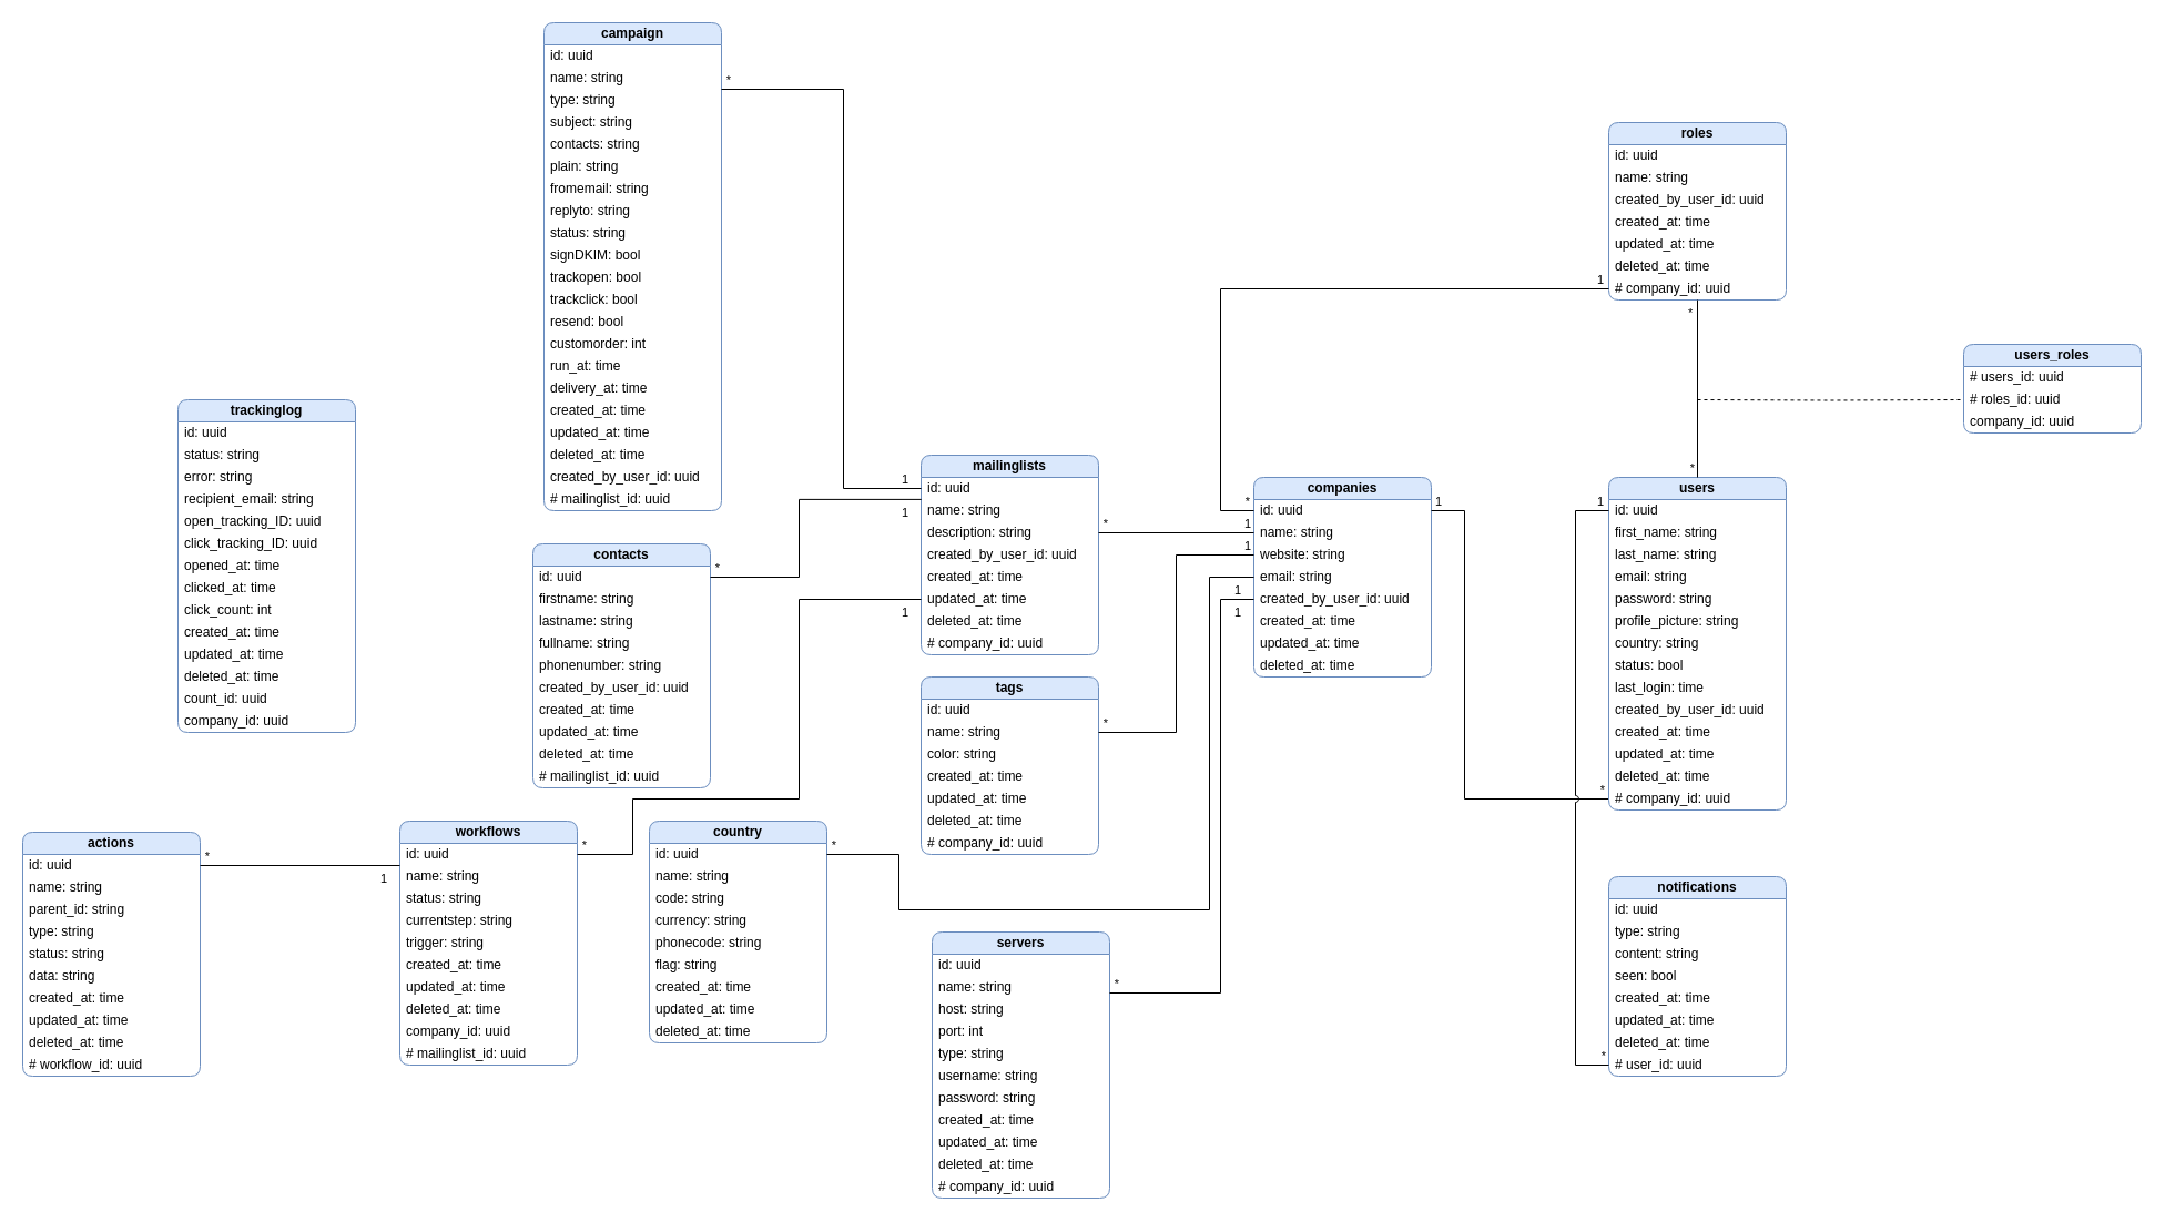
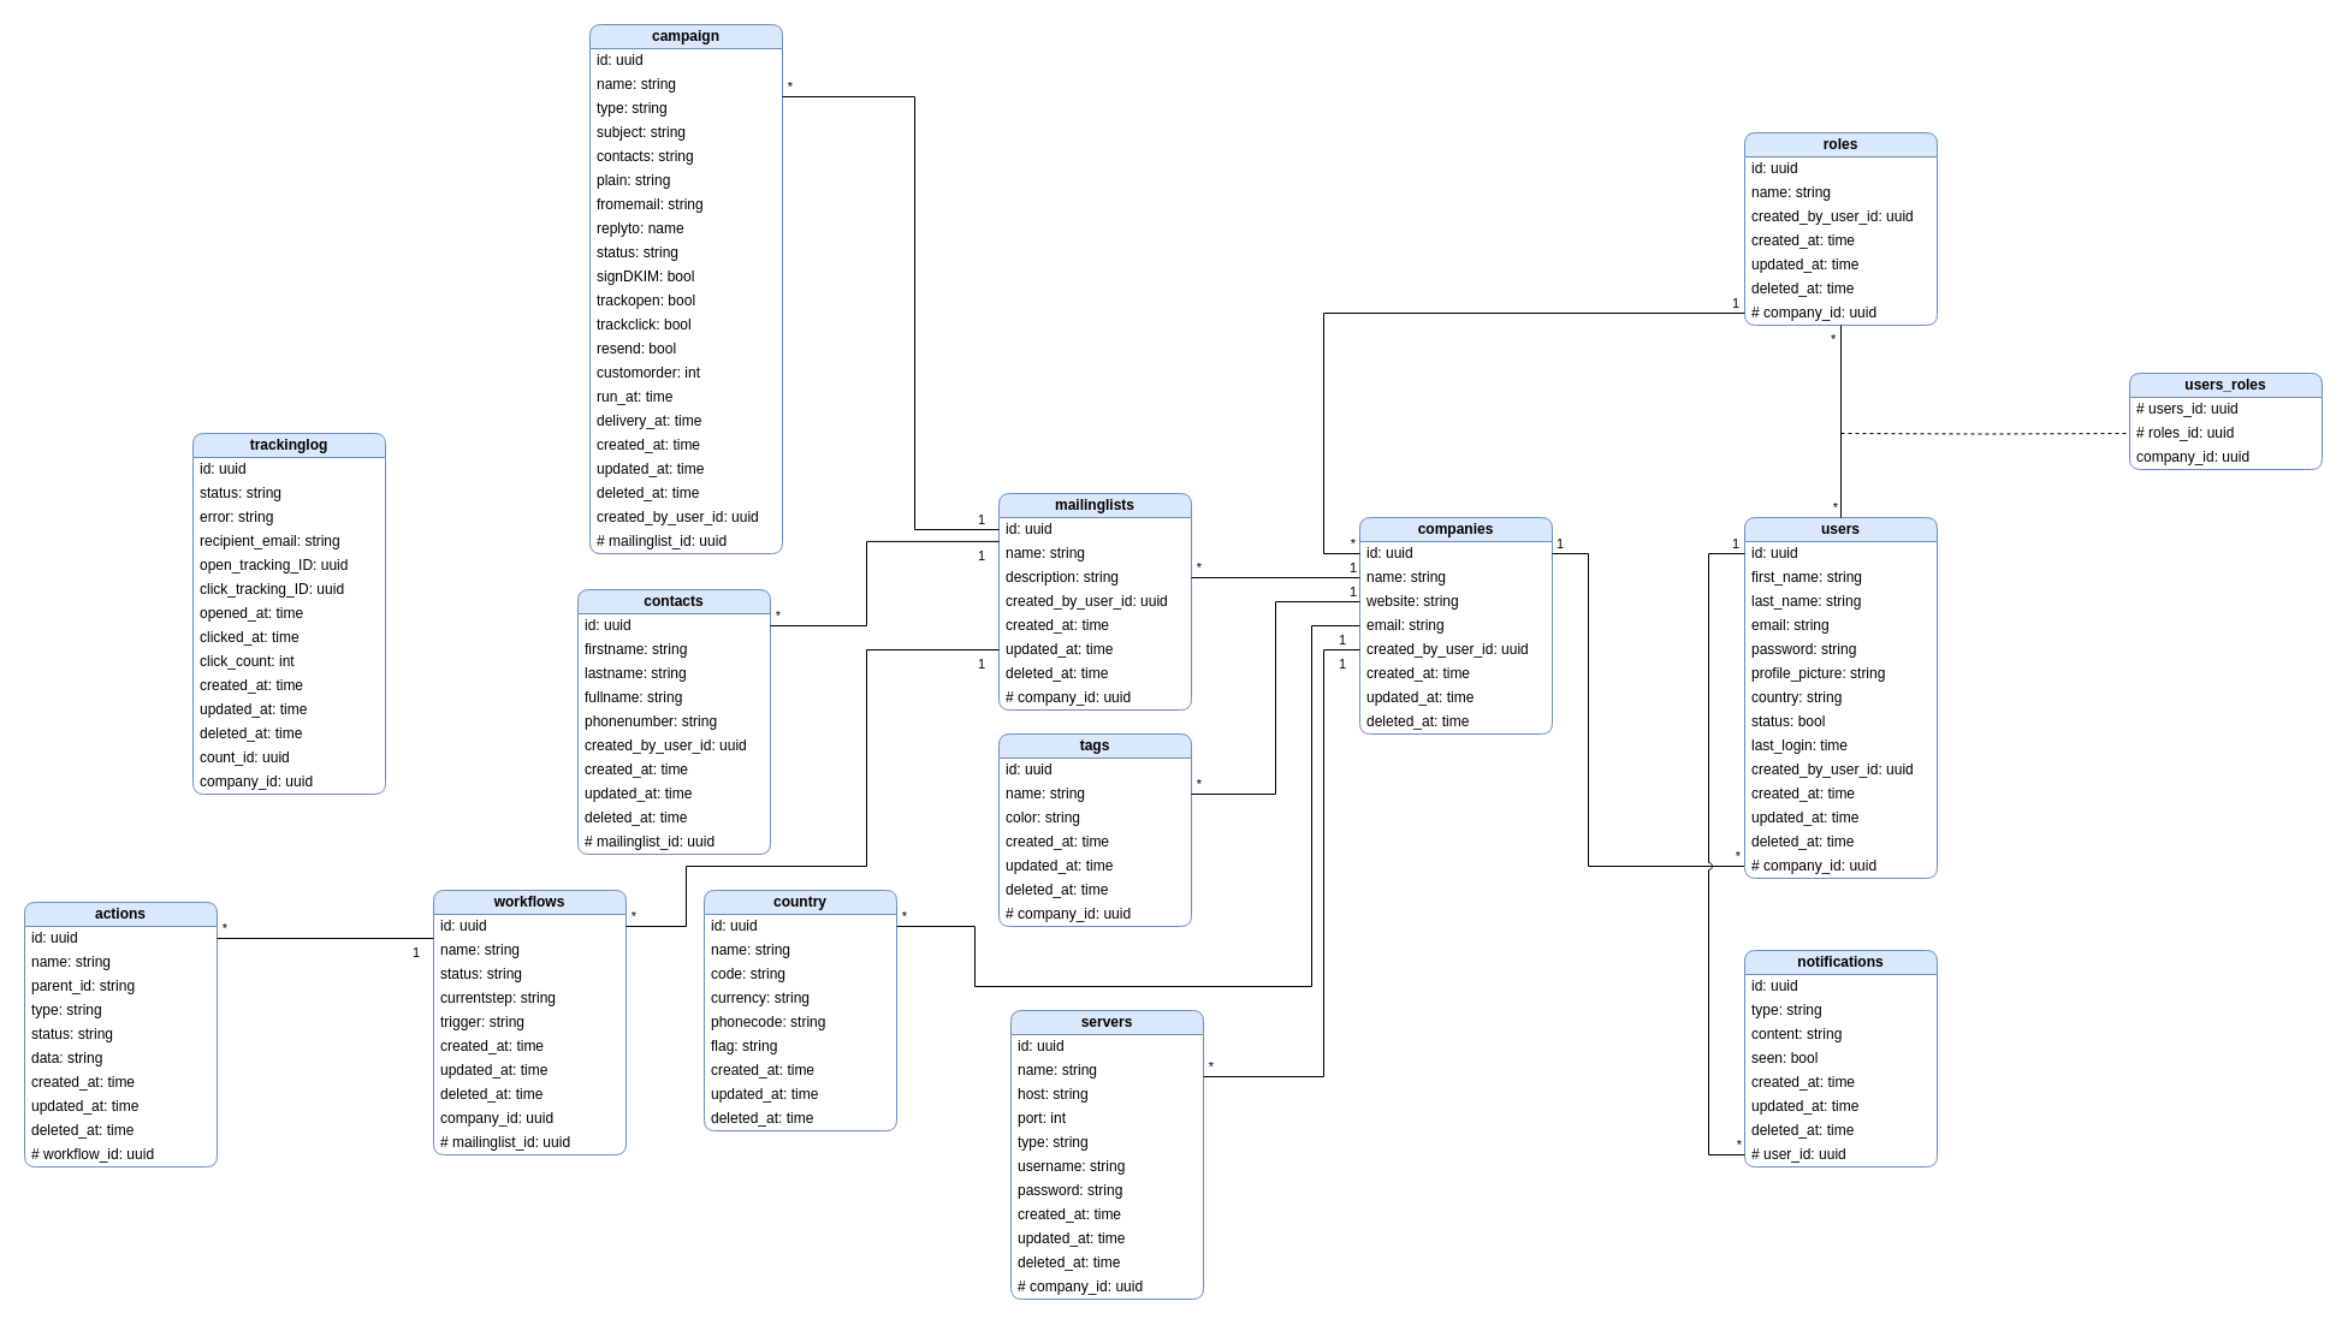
- <mxCell id="105" value="replyto: string" style="text;html=1;strokeColor=none;fillColor=none;align=left;verticalAlign=middle;spacingLeft=4;spacingRight=4;overflow=hidden;rotatable=0;points=[[0,0.5],[1,0.5]];portConstraint=eastwest;whiteSpace=wrap;" parent="97" vertex="1"><mxGeometry y="160" width="160" height="20" as="geometry" /></mxCell>
+ <mxCell id="105" value="replyto: name" style="text;html=1;strokeColor=none;fillColor=none;align=left;verticalAlign=middle;spacingLeft=4;spacingRight=4;overflow=hidden;rotatable=0;points=[[0,0.5],[1,0.5]];portConstraint=eastwest;whiteSpace=wrap;" parent="97" vertex="1"><mxGeometry y="160" width="160" height="20" as="geometry" /></mxCell>
